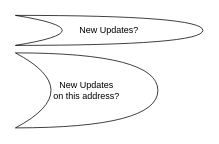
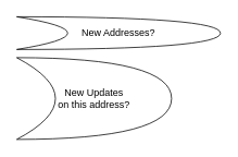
- <mxCell id="2" value="New Updates?" style="shape=xor;whiteSpace=wrap;html=1;" vertex="1" parent="1"><mxGeometry x="20" y="20" width="250" height="40" as="geometry" /></mxCell>
+ <mxCell id="2" value="New Addresses?" style="shape=xor;whiteSpace=wrap;html=1;" vertex="1" parent="1"><mxGeometry x="20" y="20" width="250" height="40" as="geometry" /></mxCell>
